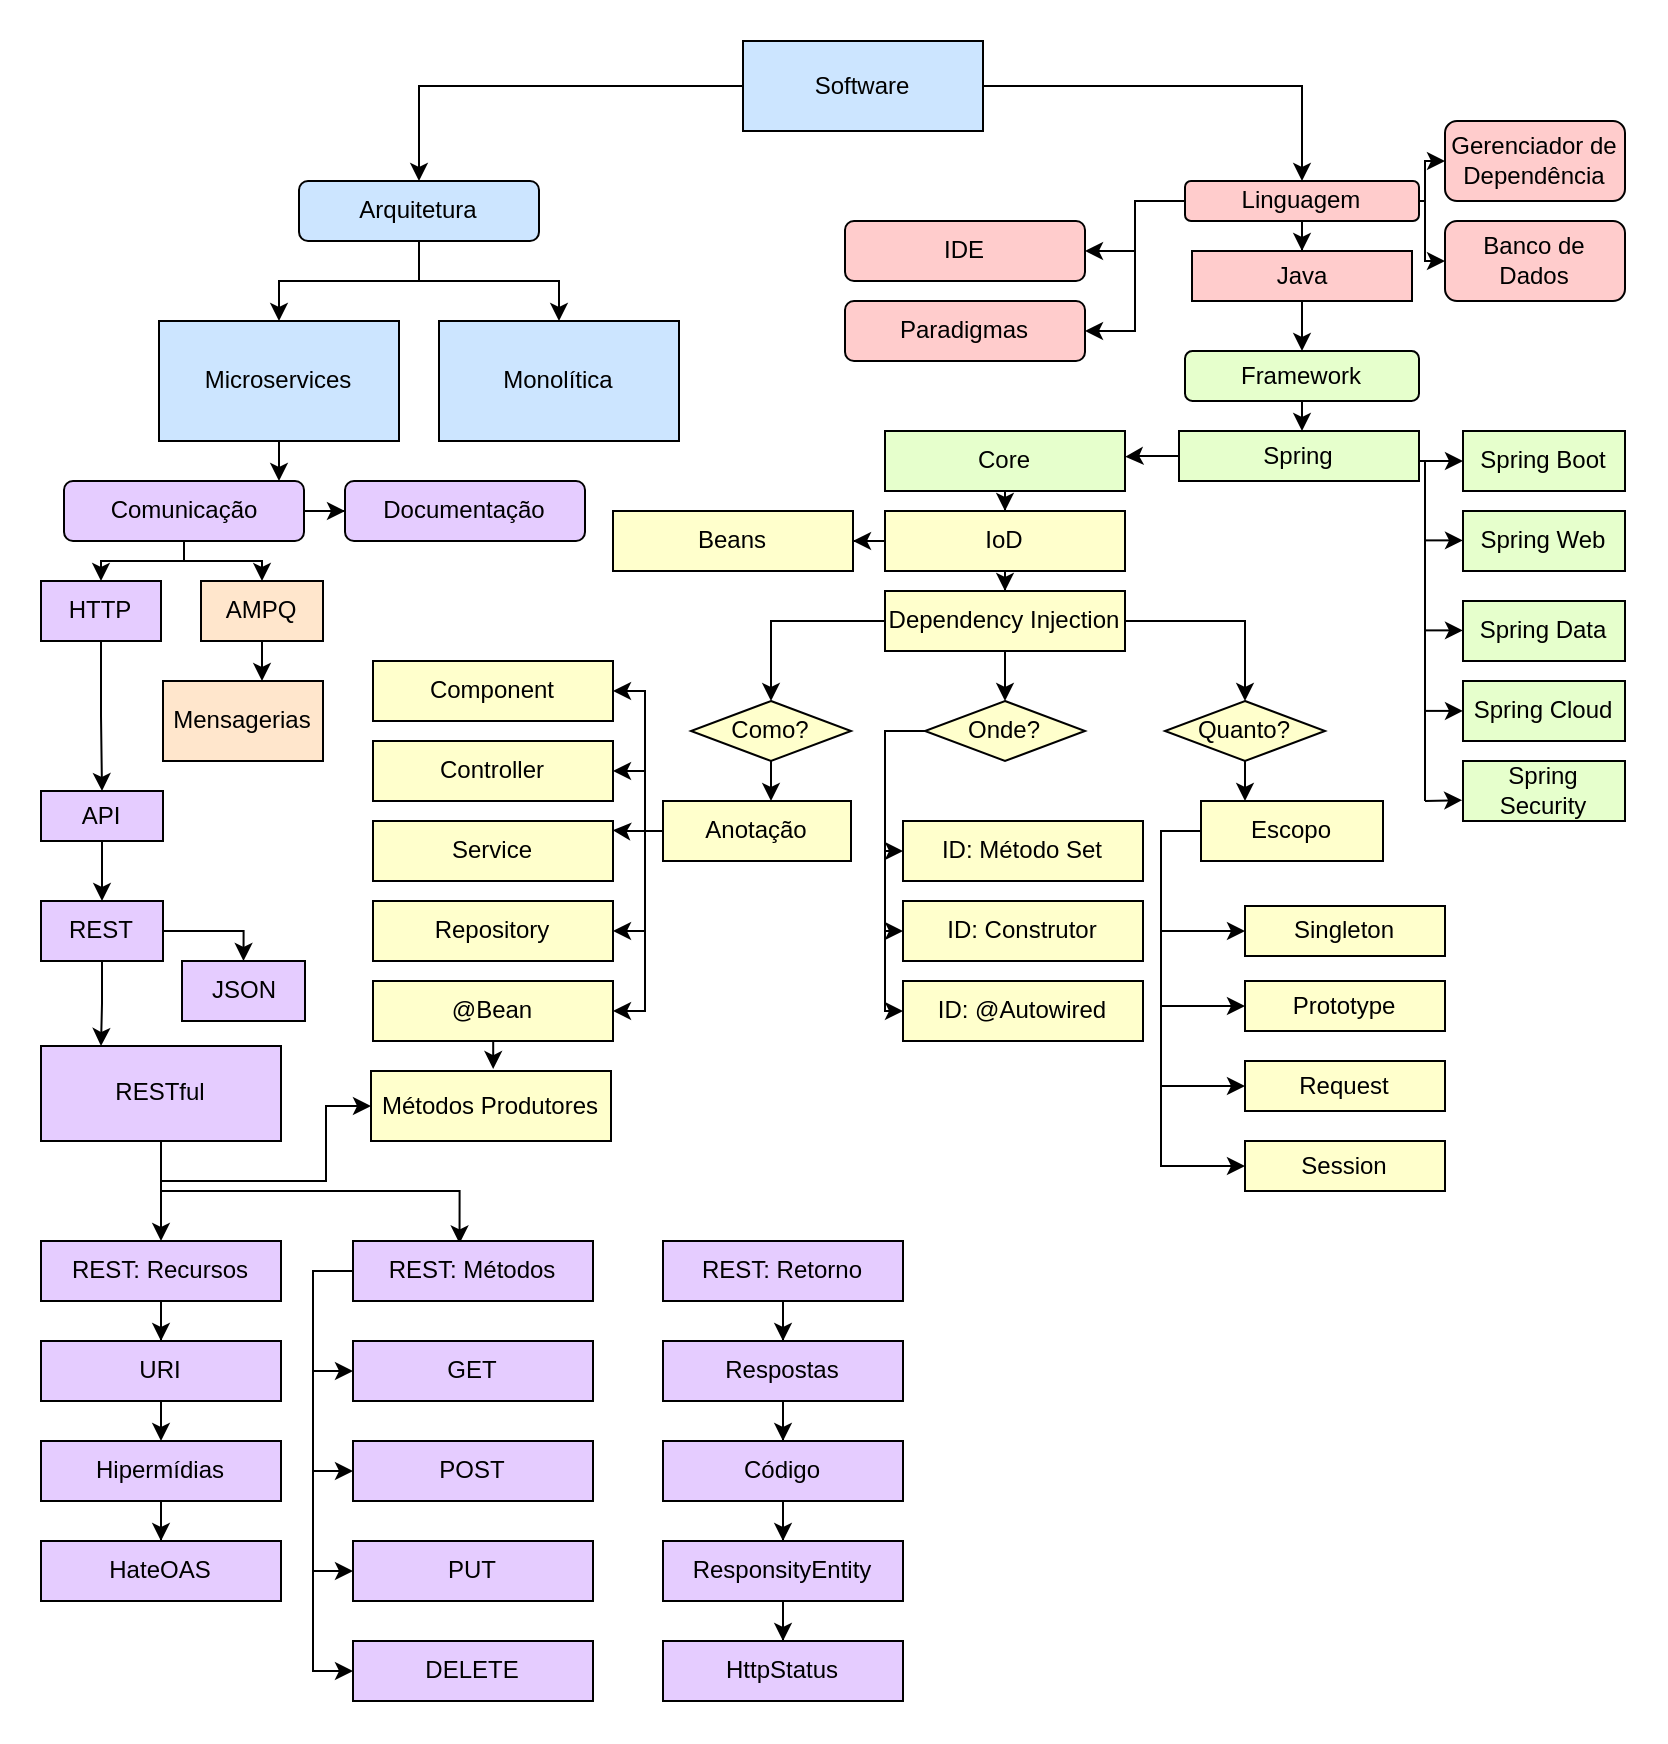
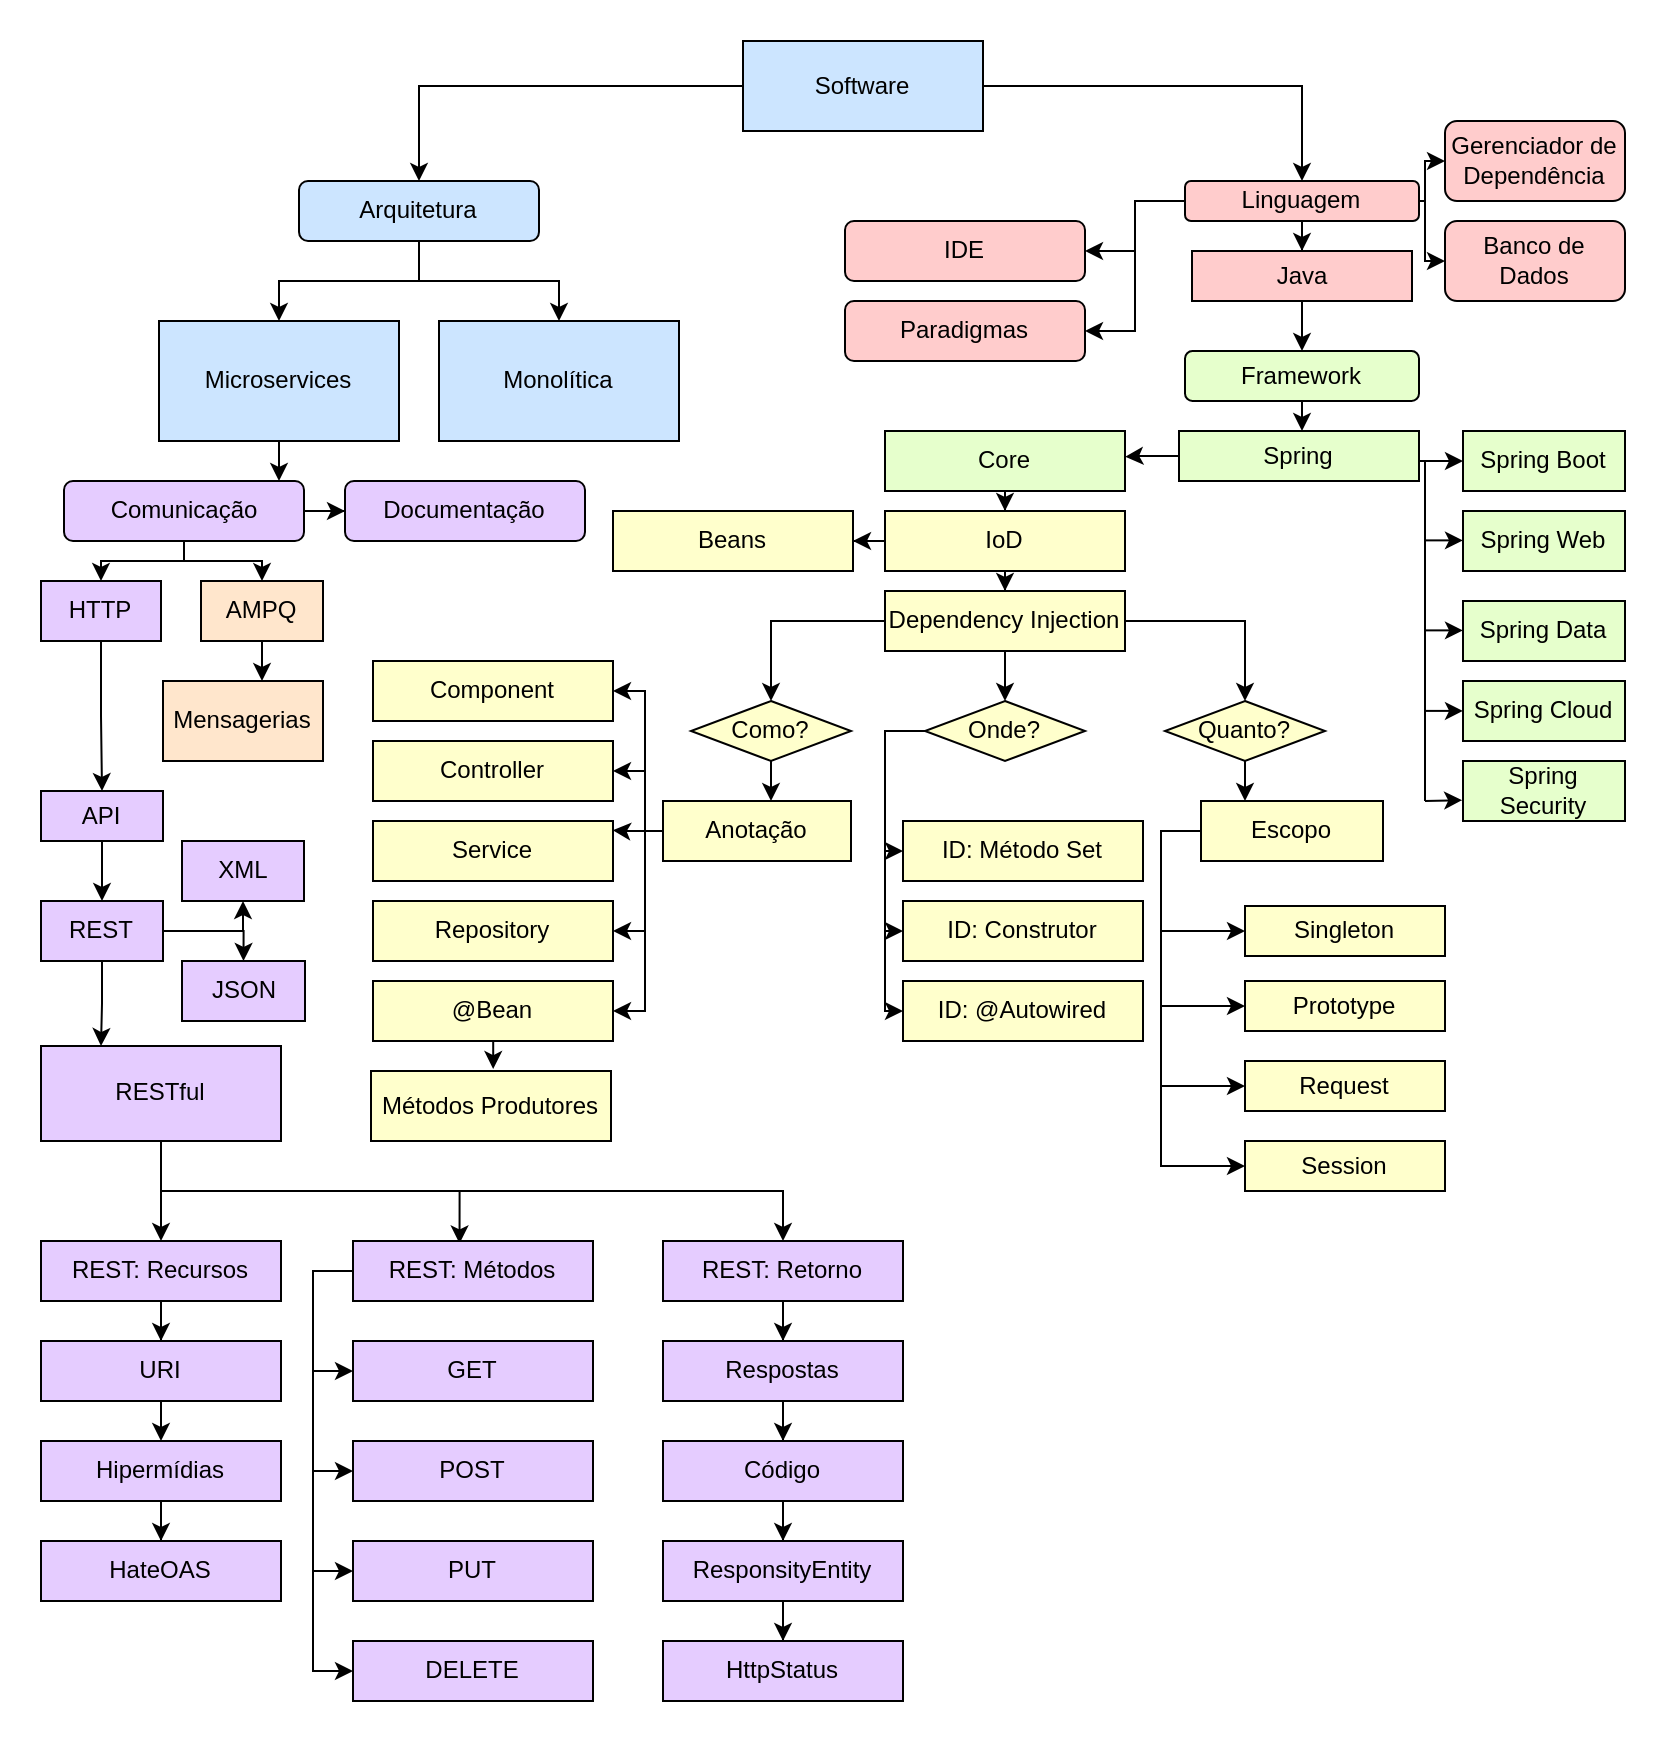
+ <mxCell id="16" value="XML" style="rounded=0;whiteSpace=wrap;html=1;fillColor=#E5CCFF;" parent="1" vertex="1"><mxGeometry x="90.5" y="420" width="61" height="30" as="geometry" /></mxCell>
+ <mxCell id="7" style="edgeStyle=orthogonalEdgeStyle;rounded=0;orthogonalLoop=1;jettySize=auto;html=1;entryX=0.5;entryY=1;entryDx=0;entryDy=0;" parent="1" source="10" target="16" edge="1"><mxGeometry relative="1" as="geometry"><mxPoint x="122" y="465" as="targetPoint" /><Array as="points"><mxPoint x="121" y="465" /></Array></mxGeometry></mxCell>
- <mxCell id="39" style="edgeStyle=orthogonalEdgeStyle;rounded=0;orthogonalLoop=1;jettySize=auto;html=1;exitX=0.5;exitY=1;exitDx=0;exitDy=0;" parent="1" source="40" target="113" edge="1"><mxGeometry relative="1" as="geometry" /></mxCell>
+ <mxCell id="39" style="edgeStyle=orthogonalEdgeStyle;rounded=0;orthogonalLoop=1;jettySize=auto;html=1;entryX=0.5;entryY=0;entryDx=0;entryDy=0;exitX=0.5;exitY=1;exitDx=0;exitDy=0;" parent="1" source="40" target="49" edge="1"><mxGeometry relative="1" as="geometry" /></mxCell>
